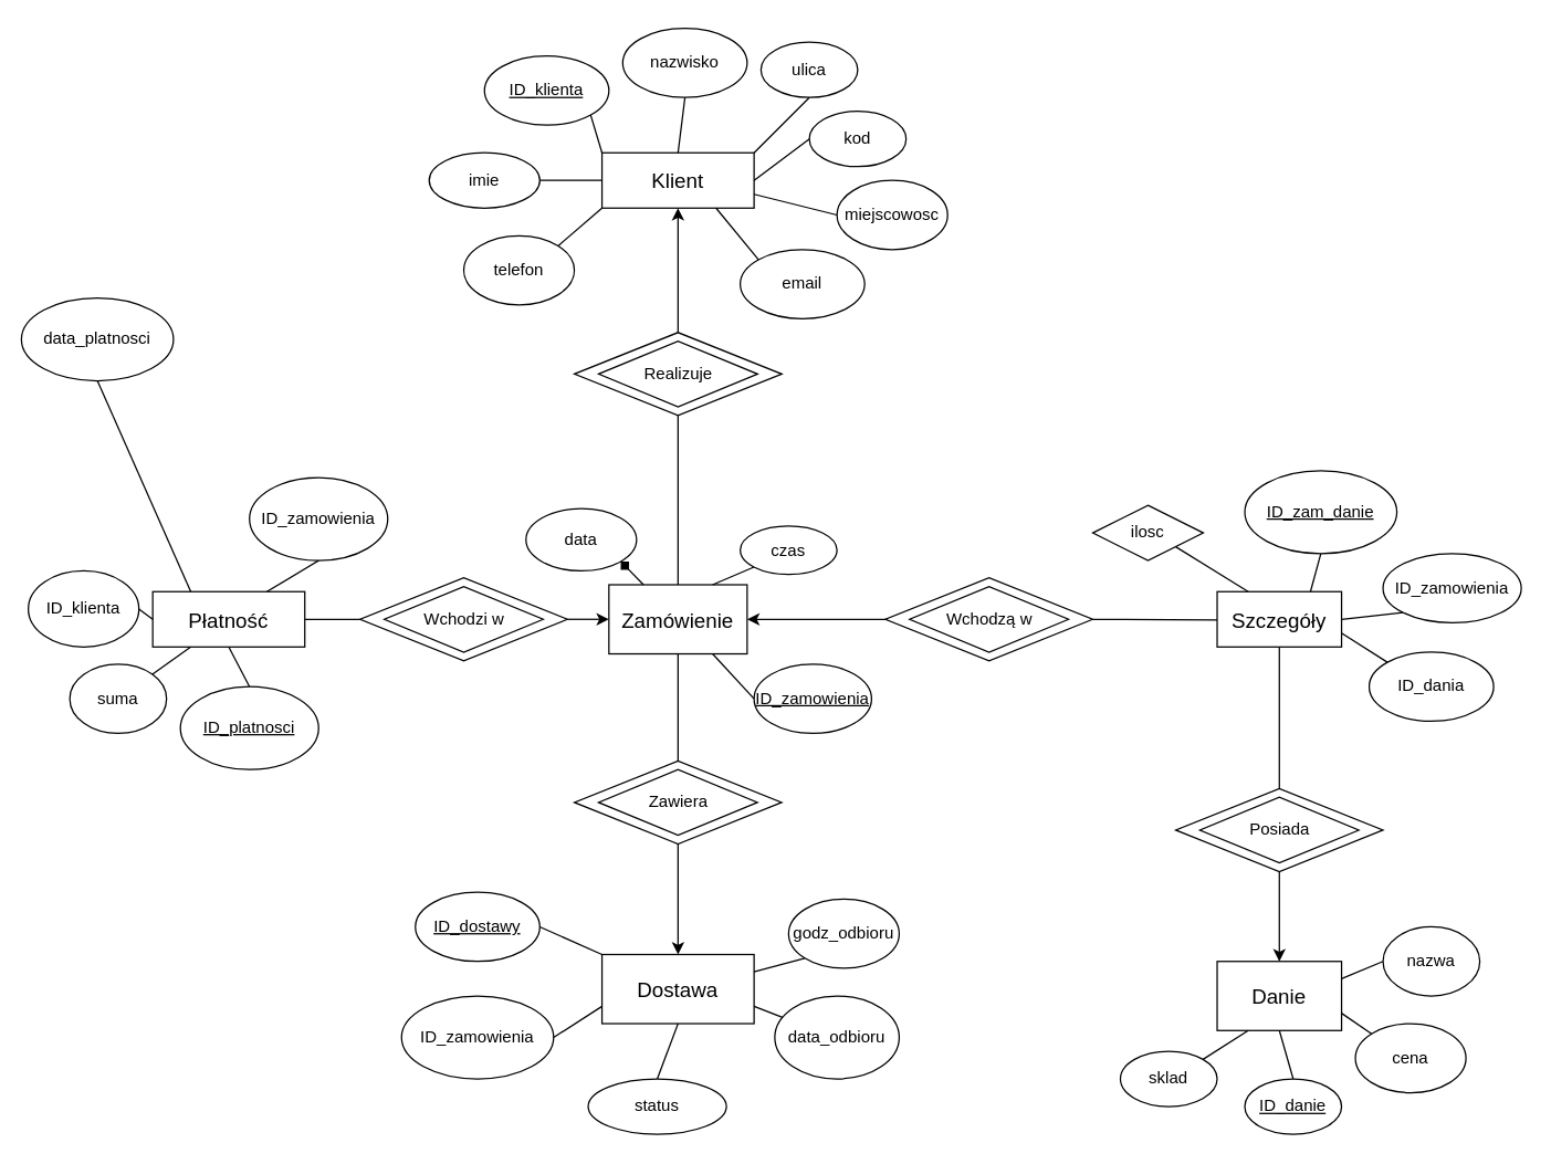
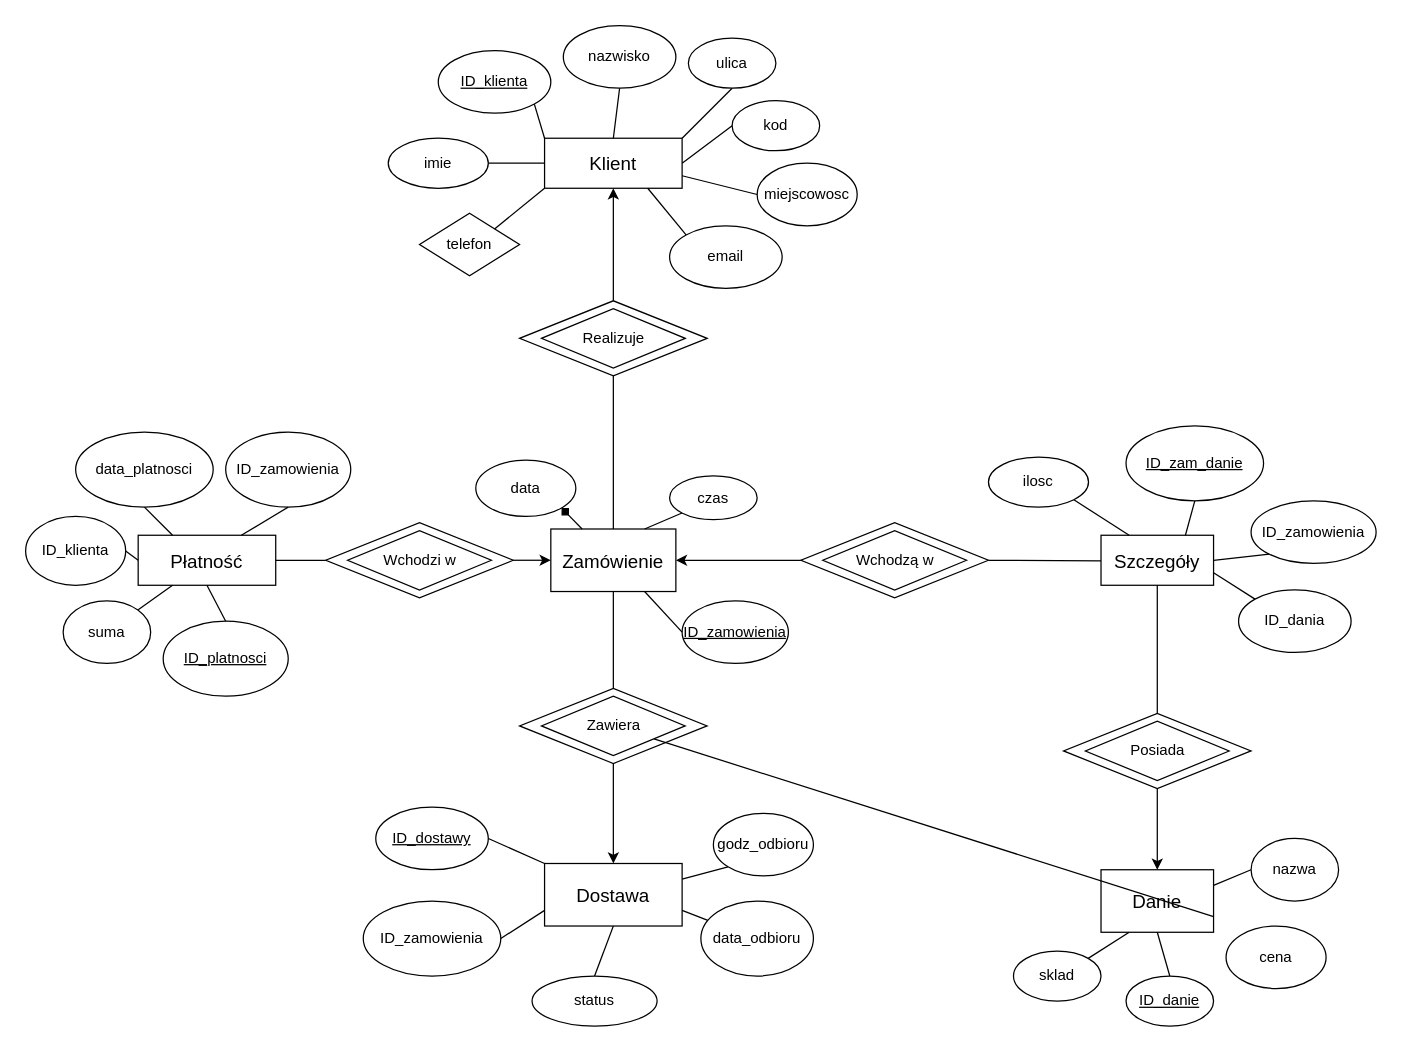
- <mxCell id="35" value="telefon" style="ellipse;whiteSpace=wrap;html=1;" vertex="1" parent="1"><mxGeometry x="335" y="170" width="80" height="50" as="geometry" /></mxCell>
+ <mxCell id="35" value="telefon" style="rhombus;whiteSpace=wrap;html=1;" vertex="1" parent="1"><mxGeometry x="335" y="170" width="80" height="50" as="geometry" /></mxCell>
- <mxCell id="7" value="&lt;font style=&quot;font-size: 12px;&quot;&gt;data_platnosci&lt;/font&gt;" style="ellipse;whiteSpace=wrap;html=1;" vertex="1" parent="1"><mxGeometry x="15" y="215" width="110" height="60" as="geometry" /></mxCell>
+ <mxCell id="7" value="&lt;font style=&quot;font-size: 12px;&quot;&gt;data_platnosci&lt;/font&gt;" style="ellipse;whiteSpace=wrap;html=1;" vertex="1" parent="1"><mxGeometry x="60" y="345" width="110" height="60" as="geometry" /></mxCell>
- <mxCell id="16" value="ilosc" style="rhombus;whiteSpace=wrap;html=1;" vertex="1" parent="1"><mxGeometry x="790" y="365" width="80" height="40" as="geometry" /></mxCell>
+ <mxCell id="16" value="ilosc" style="ellipse;whiteSpace=wrap;html=1;" vertex="1" parent="1"><mxGeometry x="790" y="365" width="80" height="40" as="geometry" /></mxCell>
- <mxCell id="84" value="" style="endArrow=none;html=1;rounded=0;exitX=1;exitY=0.75;exitDx=0;exitDy=0;entryX=0;entryY=0;entryDx=0;entryDy=0;" edge="1" parent="1" source="17" target="21"><mxGeometry width="50" height="50" relative="1" as="geometry"><mxPoint x="970" y="730" as="sourcePoint" /><mxPoint x="1020" y="680" as="targetPoint" /></mxGeometry></mxCell>
+ <mxCell id="84" value="" style="endArrow=none;html=1;rounded=0;exitX=1;exitY=0.75;exitDx=0;exitDy=0;" edge="1" parent="1" source="17" target="51"><mxGeometry width="50" height="50" relative="1" as="geometry"><mxPoint x="970" y="730" as="sourcePoint" /><mxPoint x="1020" y="680" as="targetPoint" /></mxGeometry></mxCell>
